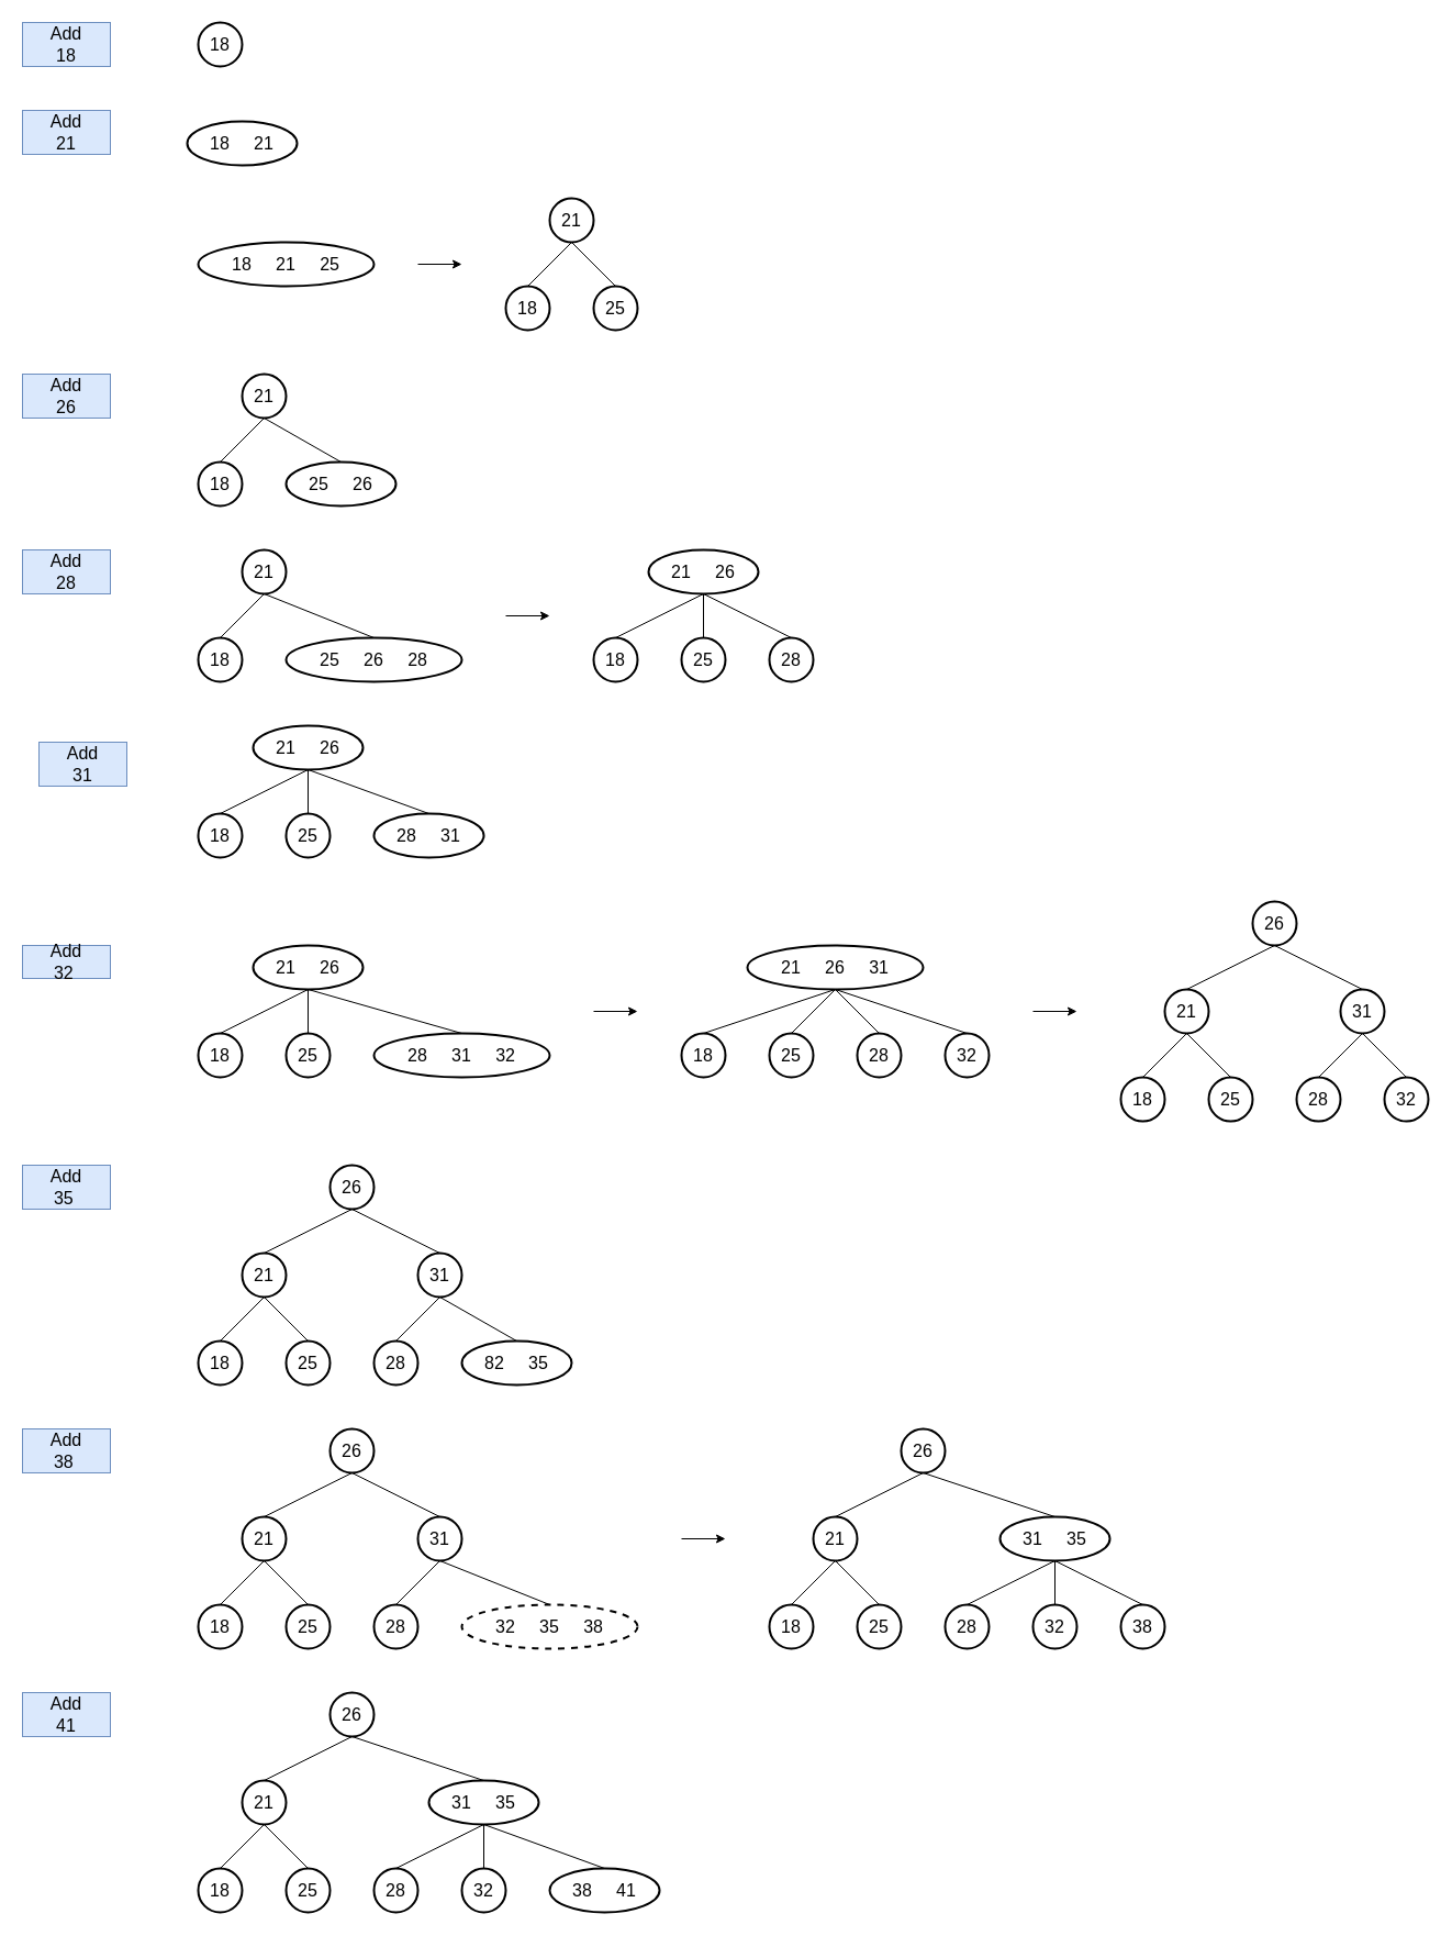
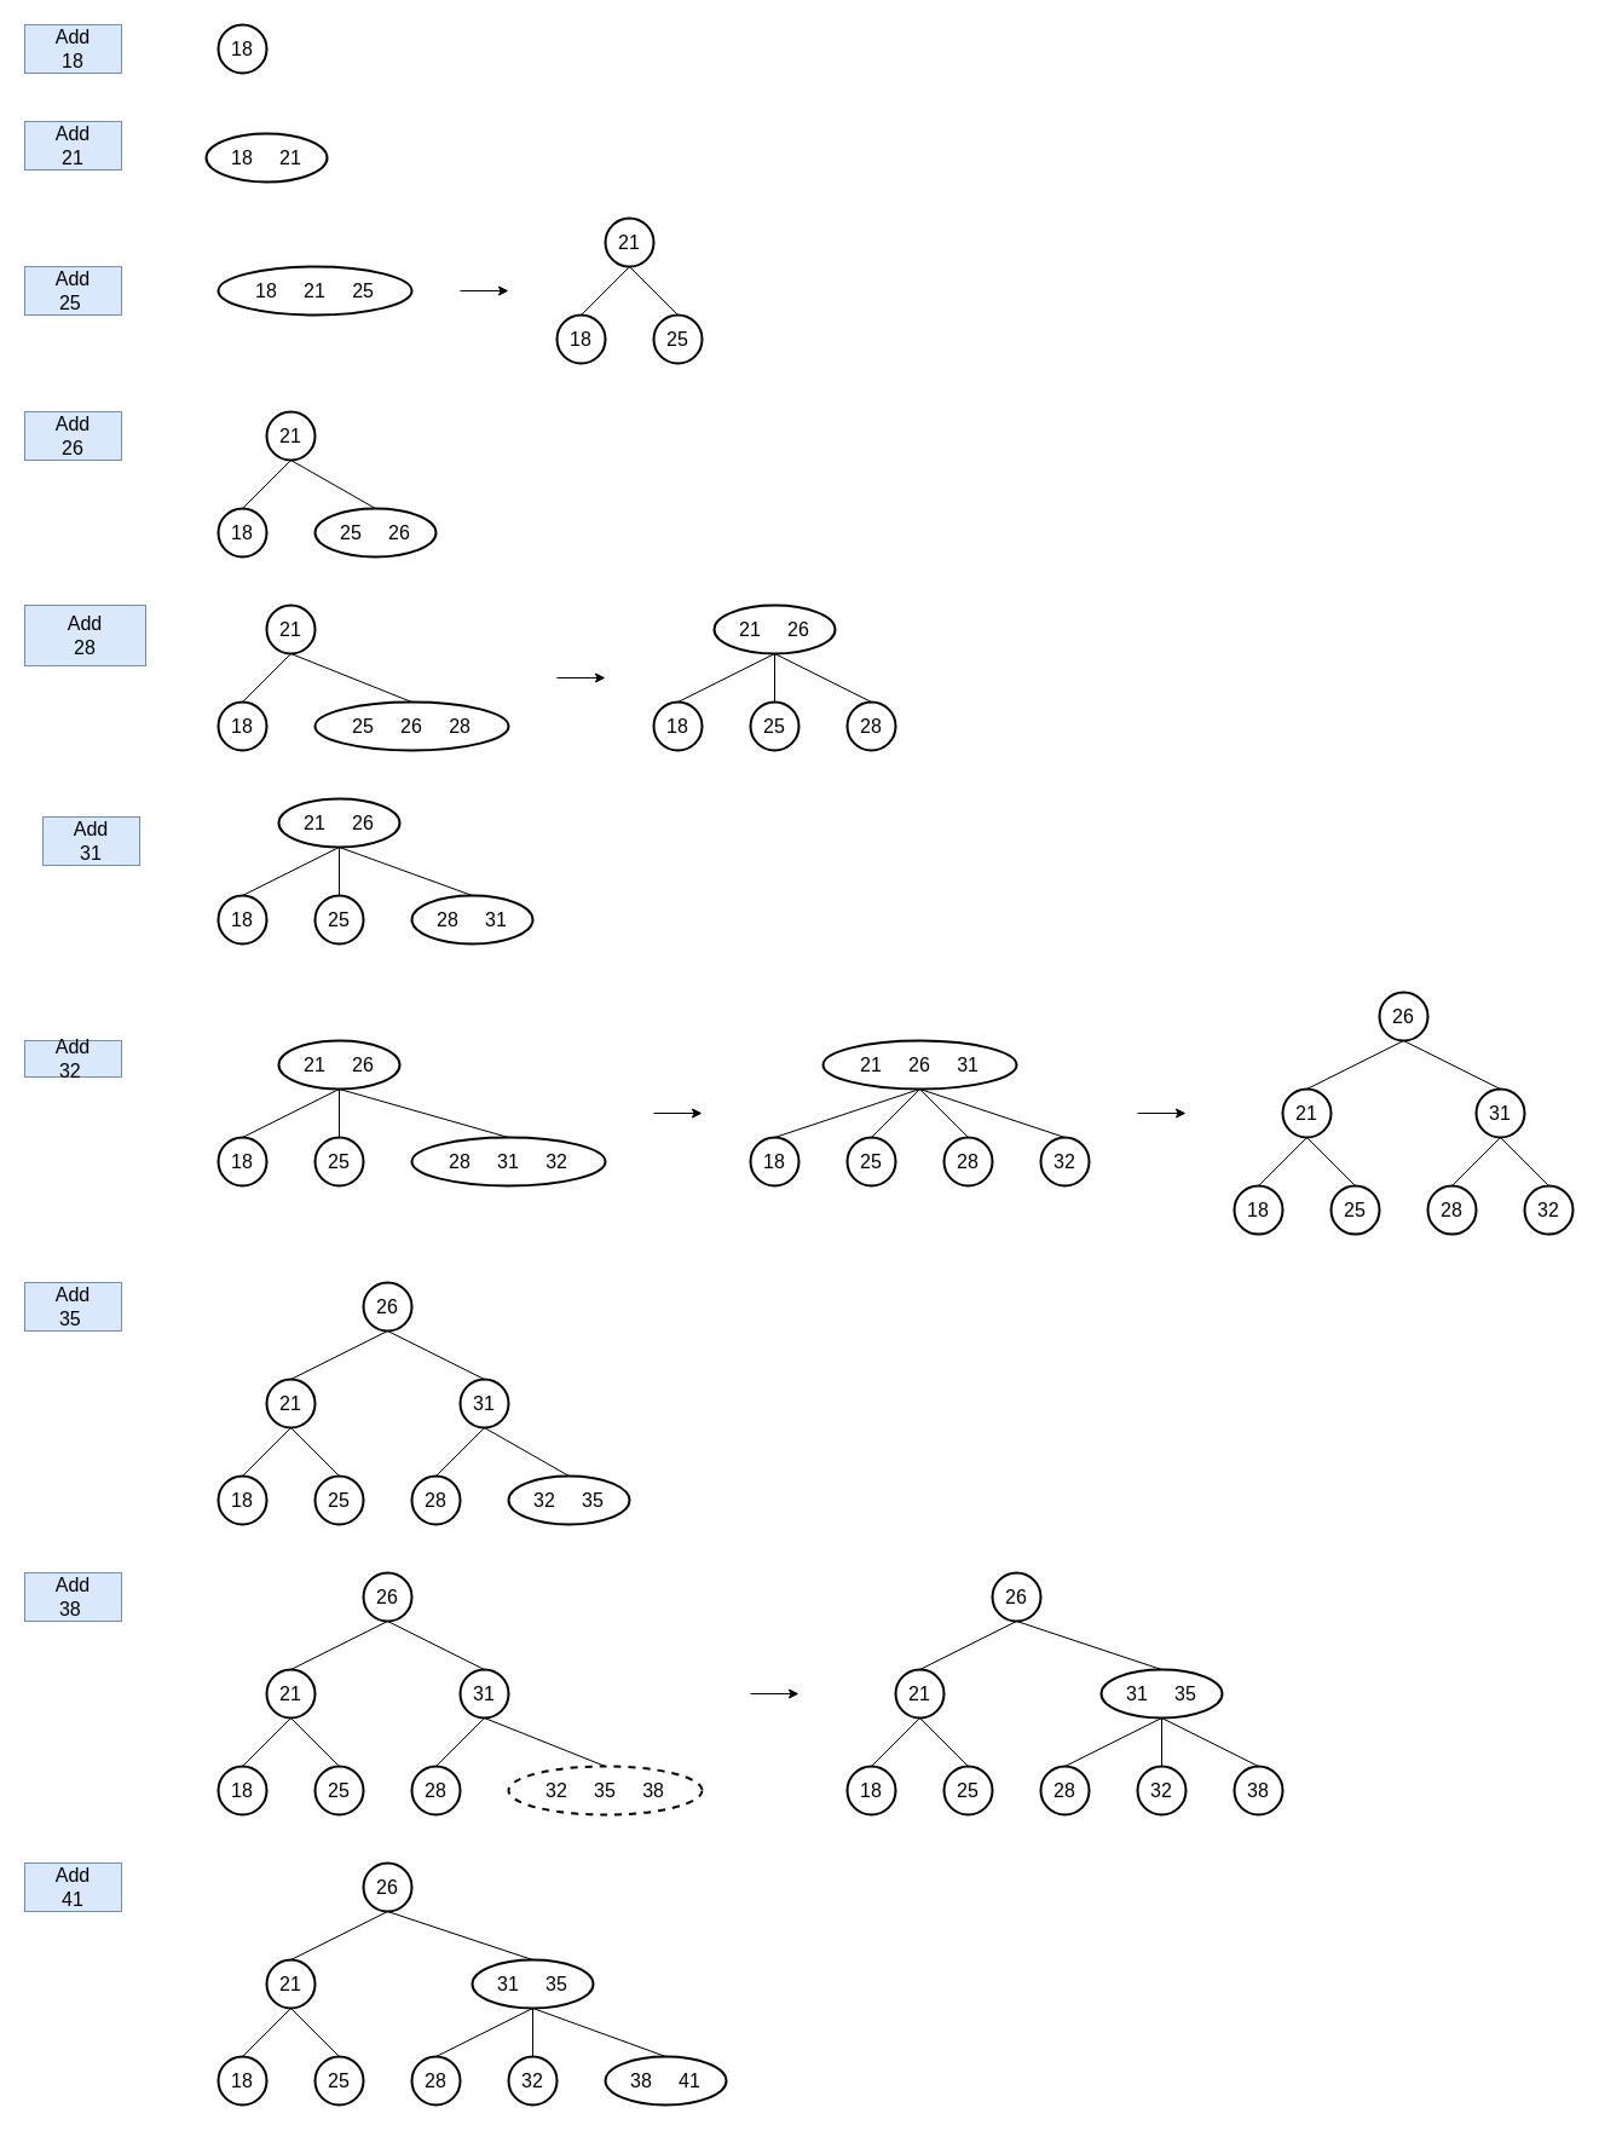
+ <mxCell id="6" value="Add &lt;br&gt;25&amp;nbsp;" style="text;html=1;strokeColor=#6c8ebf;fillColor=#dae8fc;align=center;verticalAlign=middle;whiteSpace=wrap;rounded=0;fontSize=16;" parent="1" vertex="1"><mxGeometry x="20" y="220" width="80" height="40" as="geometry" /></mxCell>
- <mxCell id="20" value="Add&lt;br&gt;&amp;nbsp;28&amp;nbsp;" style="text;html=1;strokeColor=#6c8ebf;fillColor=#dae8fc;align=center;verticalAlign=middle;whiteSpace=wrap;rounded=0;fontSize=16;" parent="1" vertex="1"><mxGeometry x="20" y="500" width="80" height="40" as="geometry" /></mxCell>
+ <mxCell id="20" value="Add&lt;br&gt;&amp;nbsp;28&amp;nbsp;" style="text;html=1;strokeColor=#6c8ebf;fillColor=#dae8fc;align=center;verticalAlign=middle;whiteSpace=wrap;rounded=0;fontSize=16;" parent="1" vertex="1"><mxGeometry x="20" y="500" width="100" height="50" as="geometry" /></mxCell>
- <mxCell id="82" value="82&amp;nbsp; &amp;nbsp; &amp;nbsp;35&lt;div style=&quot;text-align: center&quot;&gt;&lt;/div&gt;" style="ellipse;whiteSpace=wrap;html=1;strokeColor=#000000;strokeWidth=2;fillColor=none;fontSize=16;align=center;" parent="1" vertex="1"><mxGeometry x="420" y="1220" width="100" height="40" as="geometry" /></mxCell>
+ <mxCell id="82" value="32&amp;nbsp; &amp;nbsp; &amp;nbsp;35&lt;div style=&quot;text-align: center&quot;&gt;&lt;/div&gt;" style="ellipse;whiteSpace=wrap;html=1;strokeColor=#000000;strokeWidth=2;fillColor=none;fontSize=16;align=center;" parent="1" vertex="1"><mxGeometry x="420" y="1220" width="100" height="40" as="geometry" /></mxCell>
